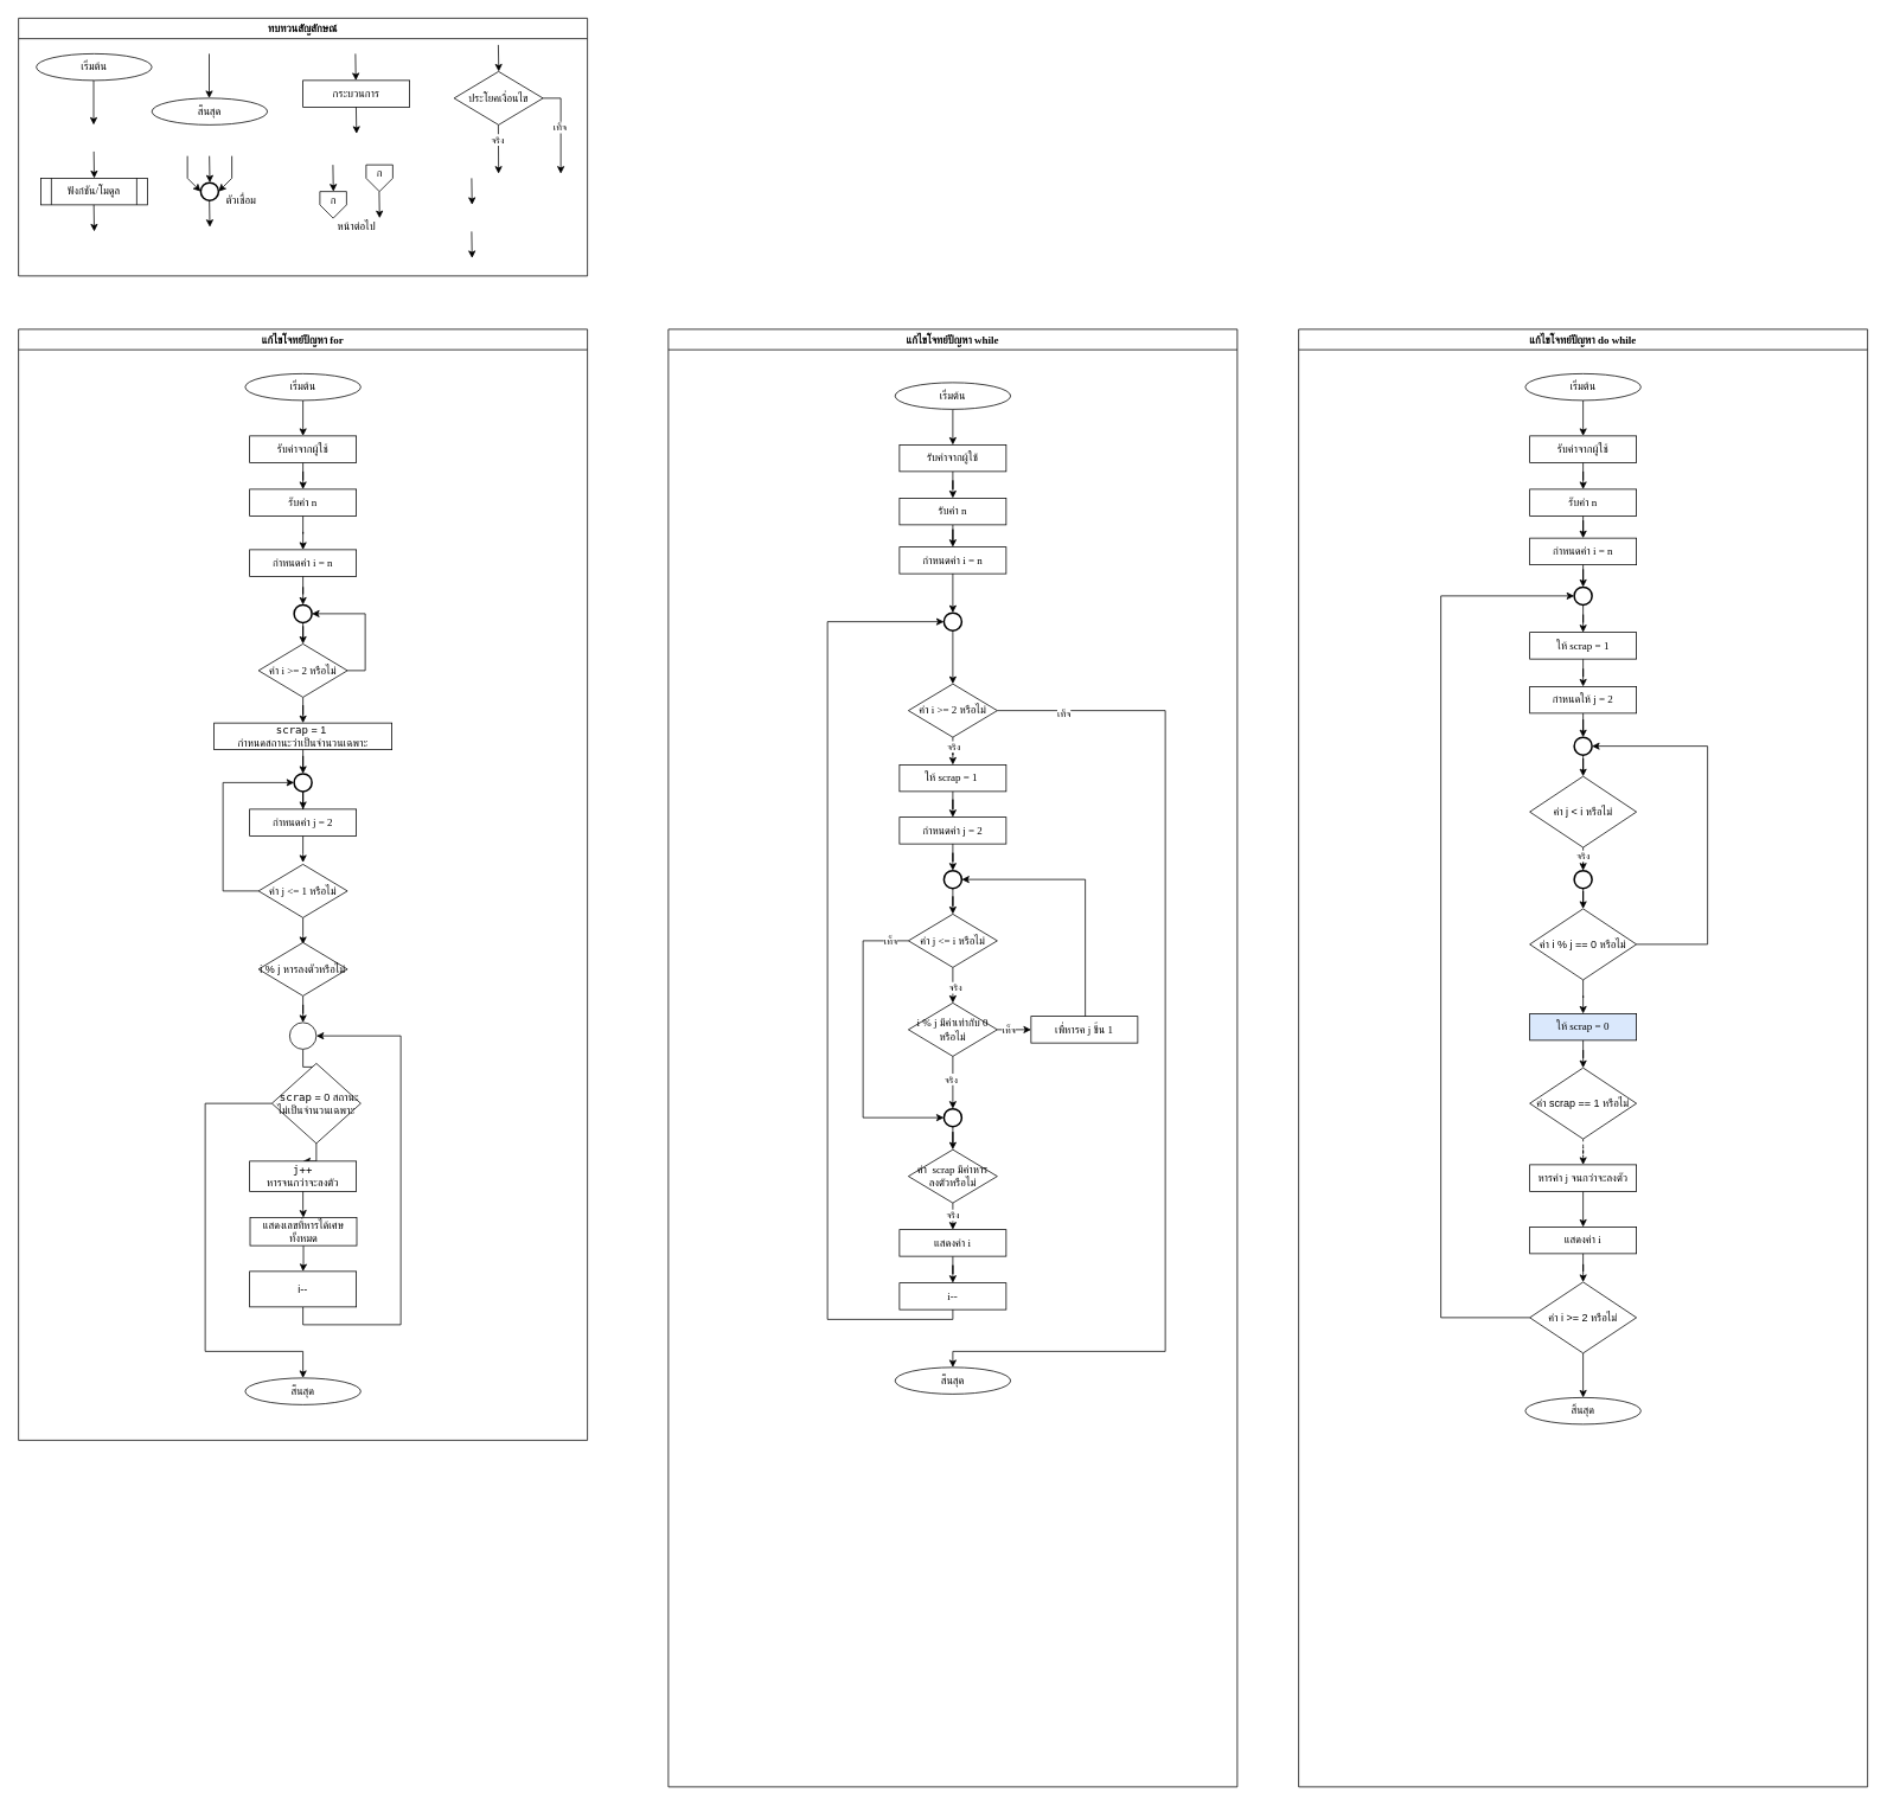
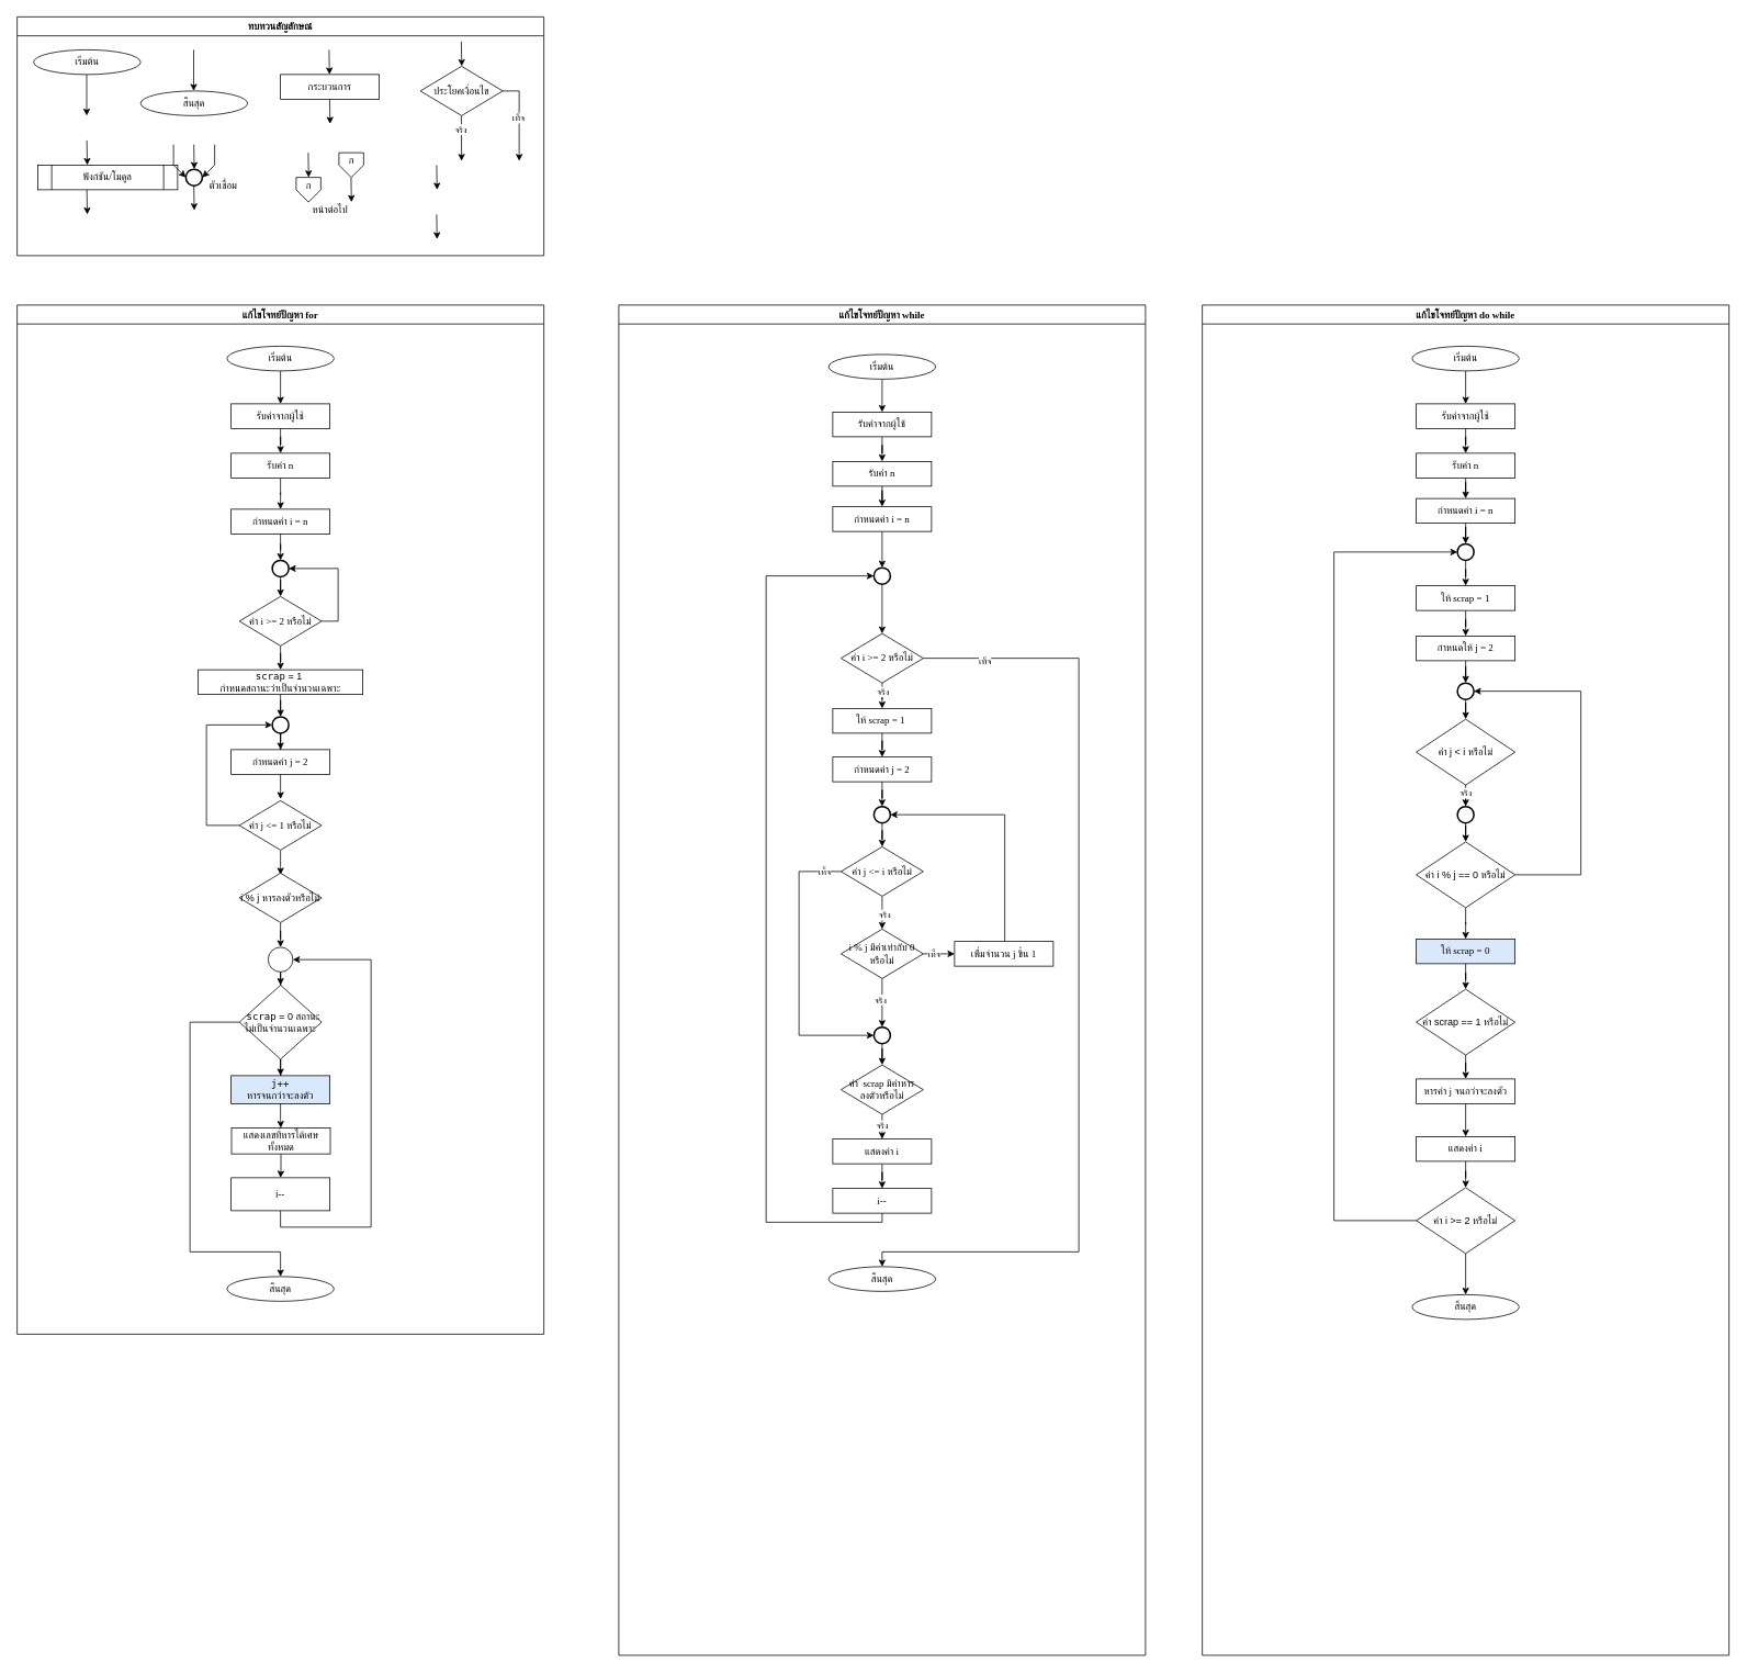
- <mxCell id="16" value="&lt;font data-font-src=&quot;https://fonts.googleapis.com/css?family=Sarabun&quot; face=&quot;Sarabun&quot;&gt;ฟังก์ชัน/โมดูล&lt;/font&gt;" style="shape=process;whiteSpace=wrap;html=1;backgroundOutline=1;" vertex="1" parent="2"><mxGeometry x="25" y="180" width="120" height="30" as="geometry" /></mxCell>
+ <mxCell id="16" value="&lt;font data-font-src=&quot;https://fonts.googleapis.com/css?family=Sarabun&quot; face=&quot;Sarabun&quot;&gt;ฟังก์ชัน/โมดูล&lt;/font&gt;" style="shape=process;whiteSpace=wrap;html=1;backgroundOutline=1;" vertex="1" parent="2"><mxGeometry x="25" y="180" width="170" height="30" as="geometry" /></mxCell>
- <mxCell id="49" value="เพื่หารค j ขึ้น 1" style="rounded=0;whiteSpace=wrap;html=1;fontFamily=Sarabun;fontSource=https://fonts.googleapis.com/css?family=Sarabun;" vertex="1" parent="34"><mxGeometry x="408" y="773" width="120" height="30" as="geometry" /></mxCell>
+ <mxCell id="49" value="เพื่มจำนวน j ขึ้น 1" style="rounded=0;whiteSpace=wrap;html=1;fontFamily=Sarabun;fontSource=https://fonts.googleapis.com/css?family=Sarabun;" vertex="1" parent="34"><mxGeometry x="408" y="773" width="120" height="30" as="geometry" /></mxCell>
- <mxCell id="101" value="&lt;code&gt;&amp;nbsp;scrap&lt;/code&gt;&amp;nbsp;= 0 สถานะไม่เป็นจำนวนเฉพาะ" style="rhombus;whiteSpace=wrap;html=1;" vertex="1" parent="71"><mxGeometry x="285" y="826" width="100" height="90" as="geometry" /></mxCell>
+ <mxCell id="101" value="&lt;code&gt;&amp;nbsp;scrap&lt;/code&gt;&amp;nbsp;= 0 สถานะไม่เป็นจำนวนเฉพาะ" style="rhombus;whiteSpace=wrap;html=1;" vertex="1" parent="71"><mxGeometry x="270" y="826" width="100" height="90" as="geometry" /></mxCell>
- <mxCell id="135" style="edgeStyle=orthogonalEdgeStyle;rounded=0;orthogonalLoop=1;jettySize=auto;html=1;entryX=0.5;entryY=0;entryDx=0;entryDy=0;dashed=1;" edge="1" parent="111" source="136" target="140"><mxGeometry relative="1" as="geometry" /></mxCell>
+ <mxCell id="135" style="edgeStyle=orthogonalEdgeStyle;rounded=0;orthogonalLoop=1;jettySize=auto;html=1;entryX=0.5;entryY=0;entryDx=0;entryDy=0;" edge="1" parent="111" source="136" target="140"><mxGeometry relative="1" as="geometry" /></mxCell>
- <mxCell id="102" value="&lt;font face=&quot;monospace&quot;&gt;j++&lt;/font&gt;&lt;br&gt;&lt;div&gt;หารจนกว่าจะลงตัว&lt;/div&gt;" style="rounded=0;whiteSpace=wrap;html=1;" vertex="1" parent="71"><mxGeometry x="260" y="936" width="120" height="34" as="geometry" /></mxCell>
+ <mxCell id="102" value="&lt;font face=&quot;monospace&quot;&gt;j++&lt;/font&gt;&lt;br&gt;&lt;div&gt;หารจนกว่าจะลงตัว&lt;/div&gt;" style="rounded=0;whiteSpace=wrap;html=1;fillColor=#dae8fc;" vertex="1" parent="71"><mxGeometry x="260" y="936" width="120" height="34" as="geometry" /></mxCell>
